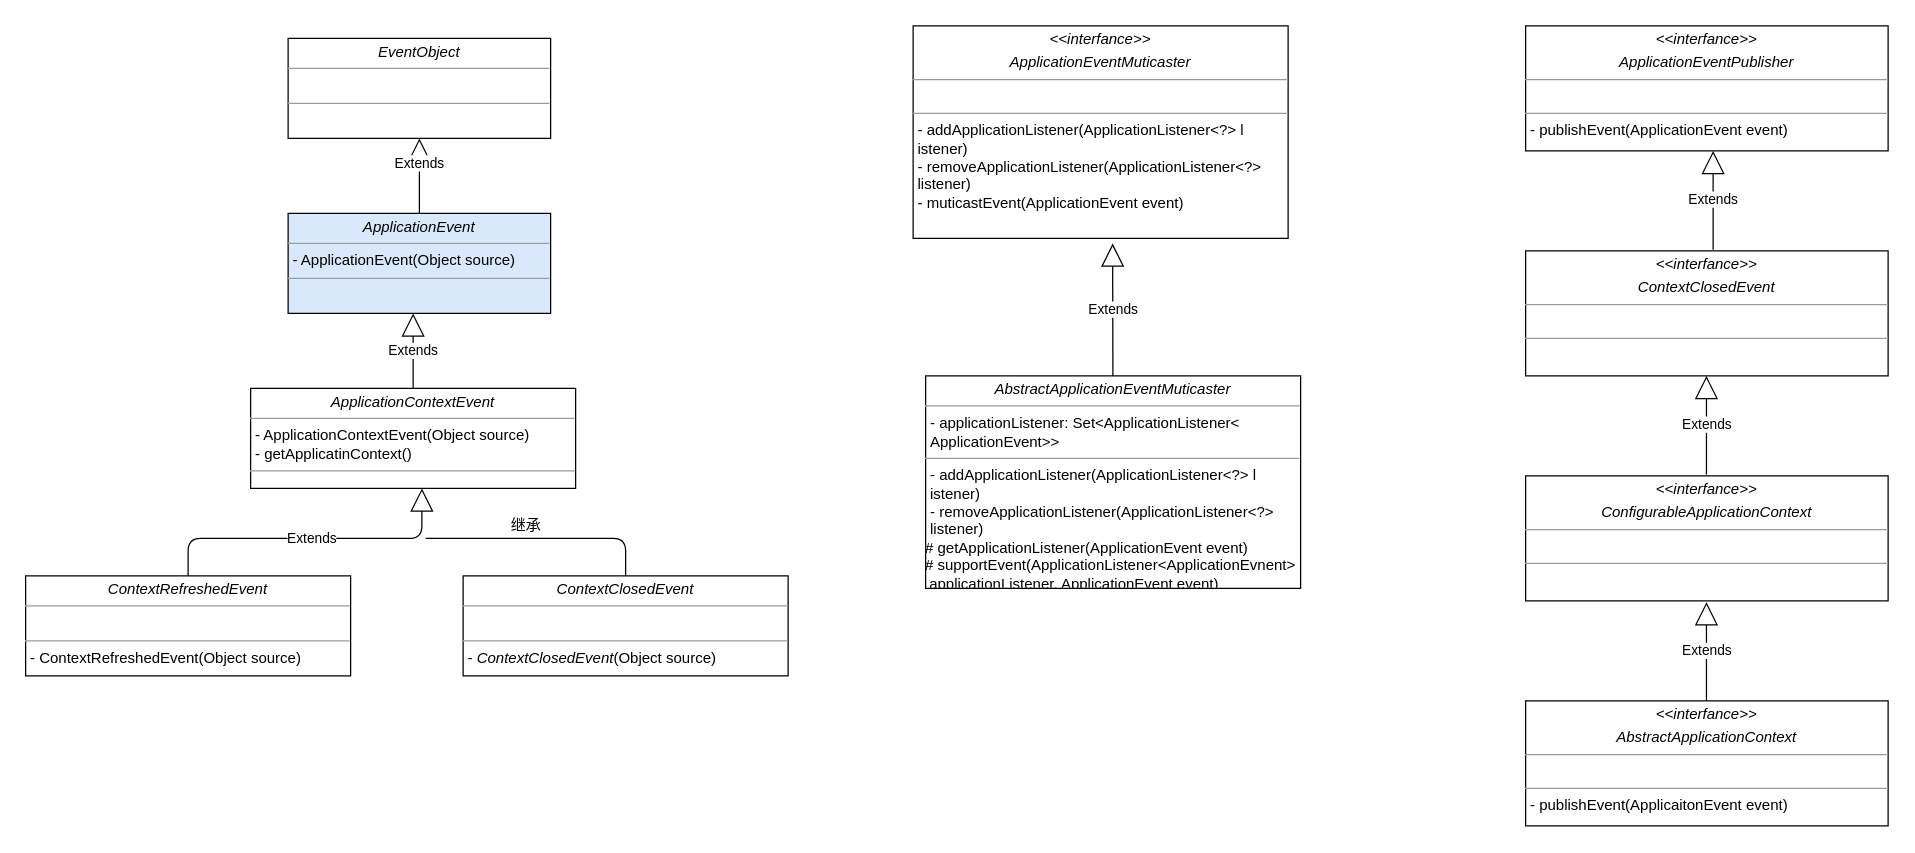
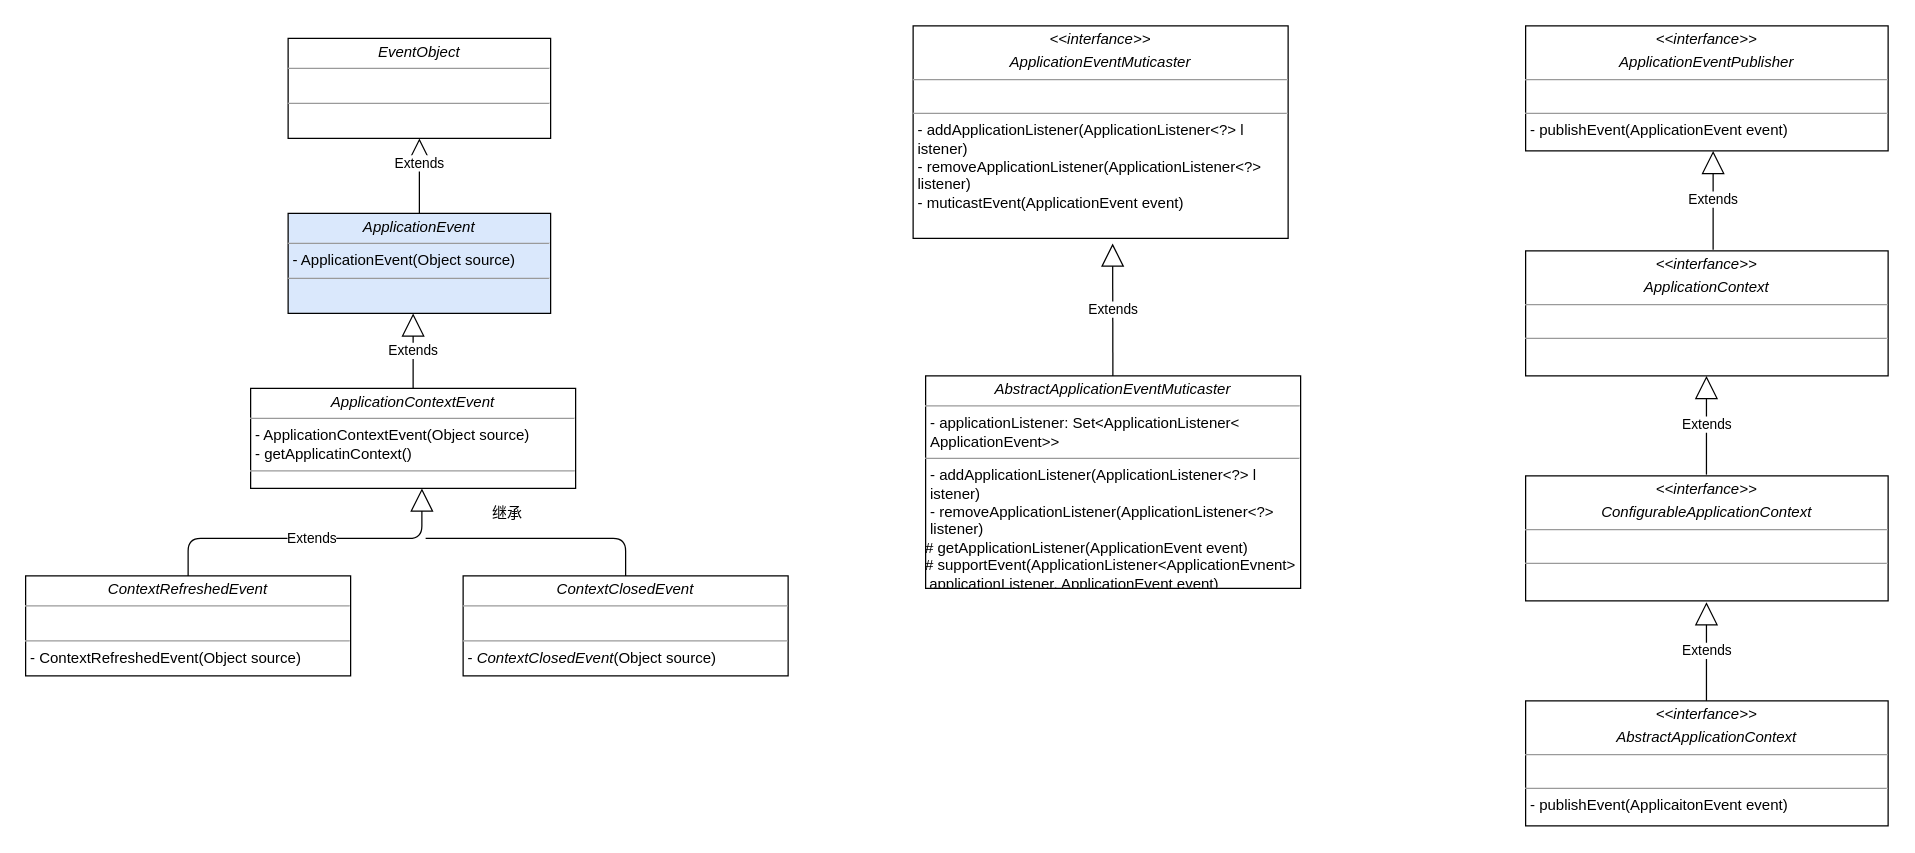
- <mxCell id="16" value="&lt;p style=&quot;margin: 0px ; margin-top: 4px ; text-align: center&quot;&gt;&lt;i&gt;&amp;lt;&amp;lt;interfance&amp;gt;&amp;gt;&lt;/i&gt;&lt;/p&gt;&lt;p style=&quot;margin: 0px ; margin-top: 4px ; text-align: center&quot;&gt;&lt;i&gt;ContextClosedEvent&lt;/i&gt;&lt;/p&gt;&lt;hr size=&quot;1&quot;&gt;&lt;p style=&quot;margin: 0px ; margin-left: 4px&quot;&gt;&lt;br&gt;&lt;/p&gt;&lt;hr size=&quot;1&quot;&gt;&lt;p style=&quot;margin: 0px 0px 0px 4px&quot;&gt;&lt;br&gt;&lt;/p&gt;" style="verticalAlign=top;align=left;overflow=fill;fontSize=12;fontFamily=Helvetica;html=1;" vertex="1" parent="1"><mxGeometry x="1220" y="200" width="290" height="100" as="geometry" /></mxCell>
+ <mxCell id="16" value="&lt;p style=&quot;margin: 0px ; margin-top: 4px ; text-align: center&quot;&gt;&lt;i&gt;&amp;lt;&amp;lt;interfance&amp;gt;&amp;gt;&lt;/i&gt;&lt;/p&gt;&lt;p style=&quot;margin: 0px ; margin-top: 4px ; text-align: center&quot;&gt;&lt;i&gt;ApplicationContext&lt;/i&gt;&lt;/p&gt;&lt;hr size=&quot;1&quot;&gt;&lt;p style=&quot;margin: 0px ; margin-left: 4px&quot;&gt;&lt;br&gt;&lt;/p&gt;&lt;hr size=&quot;1&quot;&gt;&lt;p style=&quot;margin: 0px 0px 0px 4px&quot;&gt;&lt;br&gt;&lt;/p&gt;" style="verticalAlign=top;align=left;overflow=fill;fontSize=12;fontFamily=Helvetica;html=1;" vertex="1" parent="1"><mxGeometry x="1220" y="200" width="290" height="100" as="geometry" /></mxCell>
- <mxCell id="11" value="继承" style="text;html=1;align=center;verticalAlign=middle;resizable=0;points=[];autosize=1;strokeColor=none;fillColor=none;" vertex="1" parent="1"><mxGeometry x="400" y="410" width="40" height="20" as="geometry" /></mxCell>
+ <mxCell id="11" value="继承" style="text;html=1;align=center;verticalAlign=middle;resizable=0;points=[];autosize=1;strokeColor=none;fillColor=none;" vertex="1" parent="1"><mxGeometry x="385" y="400" width="40" height="20" as="geometry" /></mxCell>
